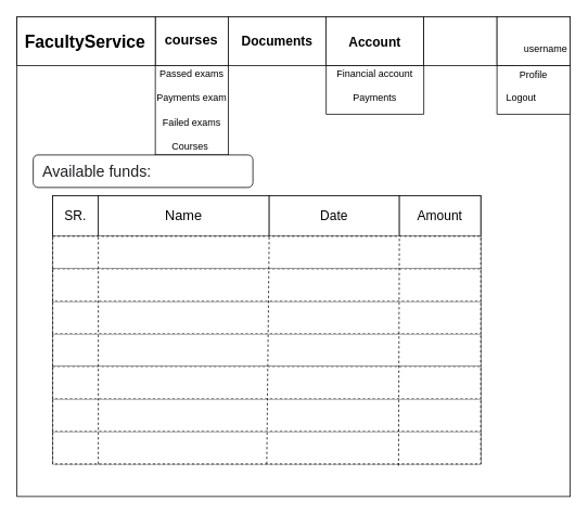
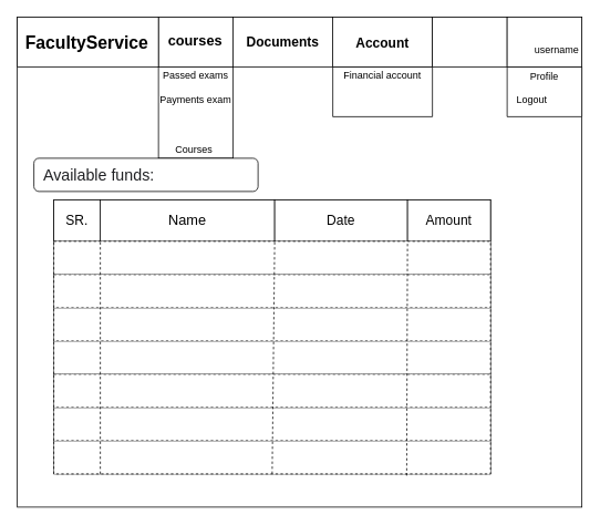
- <mxCell id="5" value="Payments" style="text;html=1;strokeColor=none;fillColor=none;align=center;verticalAlign=middle;whiteSpace=wrap;rounded=0;" parent="1" vertex="1"><mxGeometry x="440" y="110" width="40" height="20" as="geometry" /></mxCell>
- <mxCell id="22" value="Failed exams" style="text;html=1;strokeColor=none;fillColor=none;align=center;verticalAlign=middle;whiteSpace=wrap;rounded=0;" parent="1" vertex="1"><mxGeometry x="195" y="140" width="80" height="20" as="geometry" /></mxCell>
